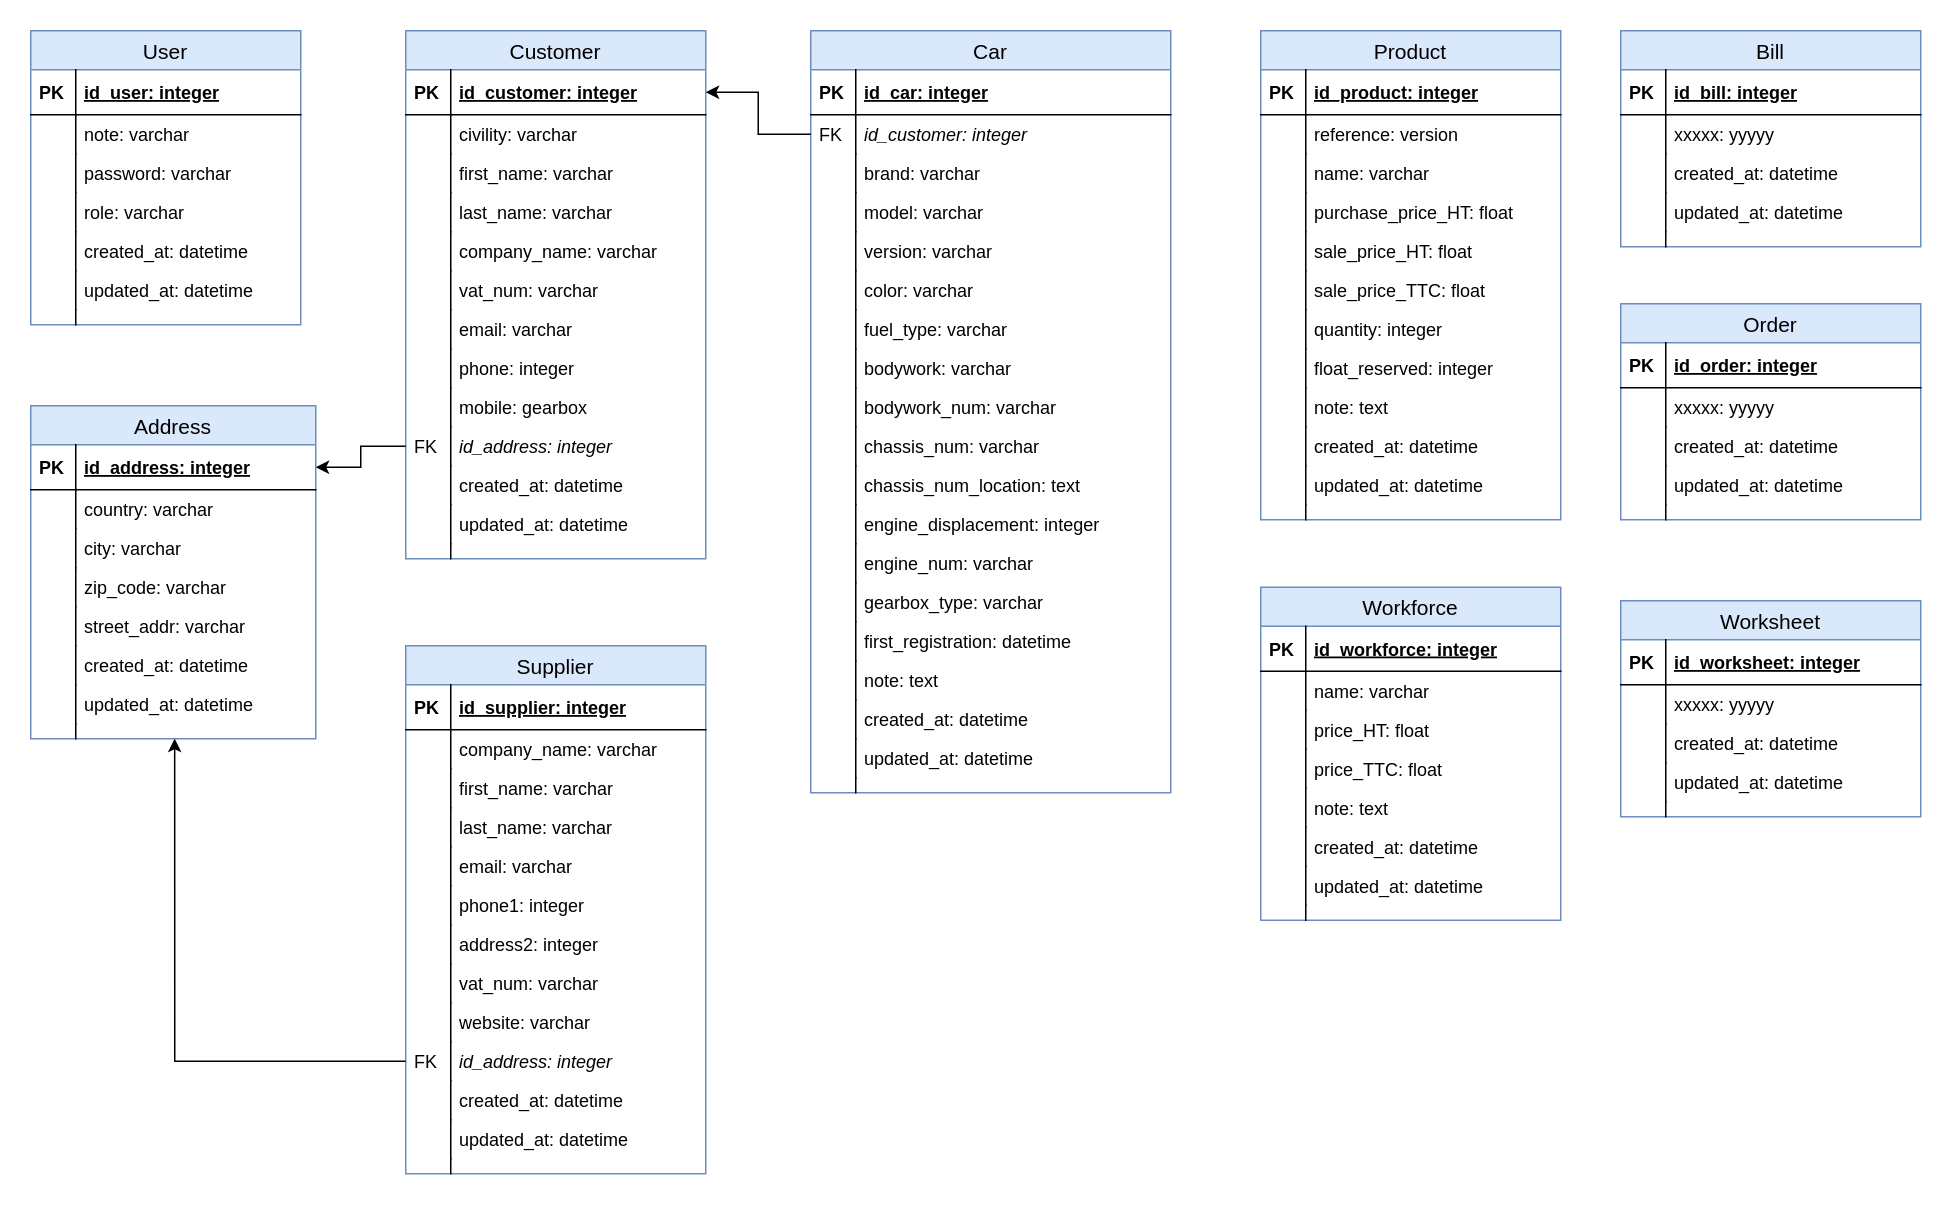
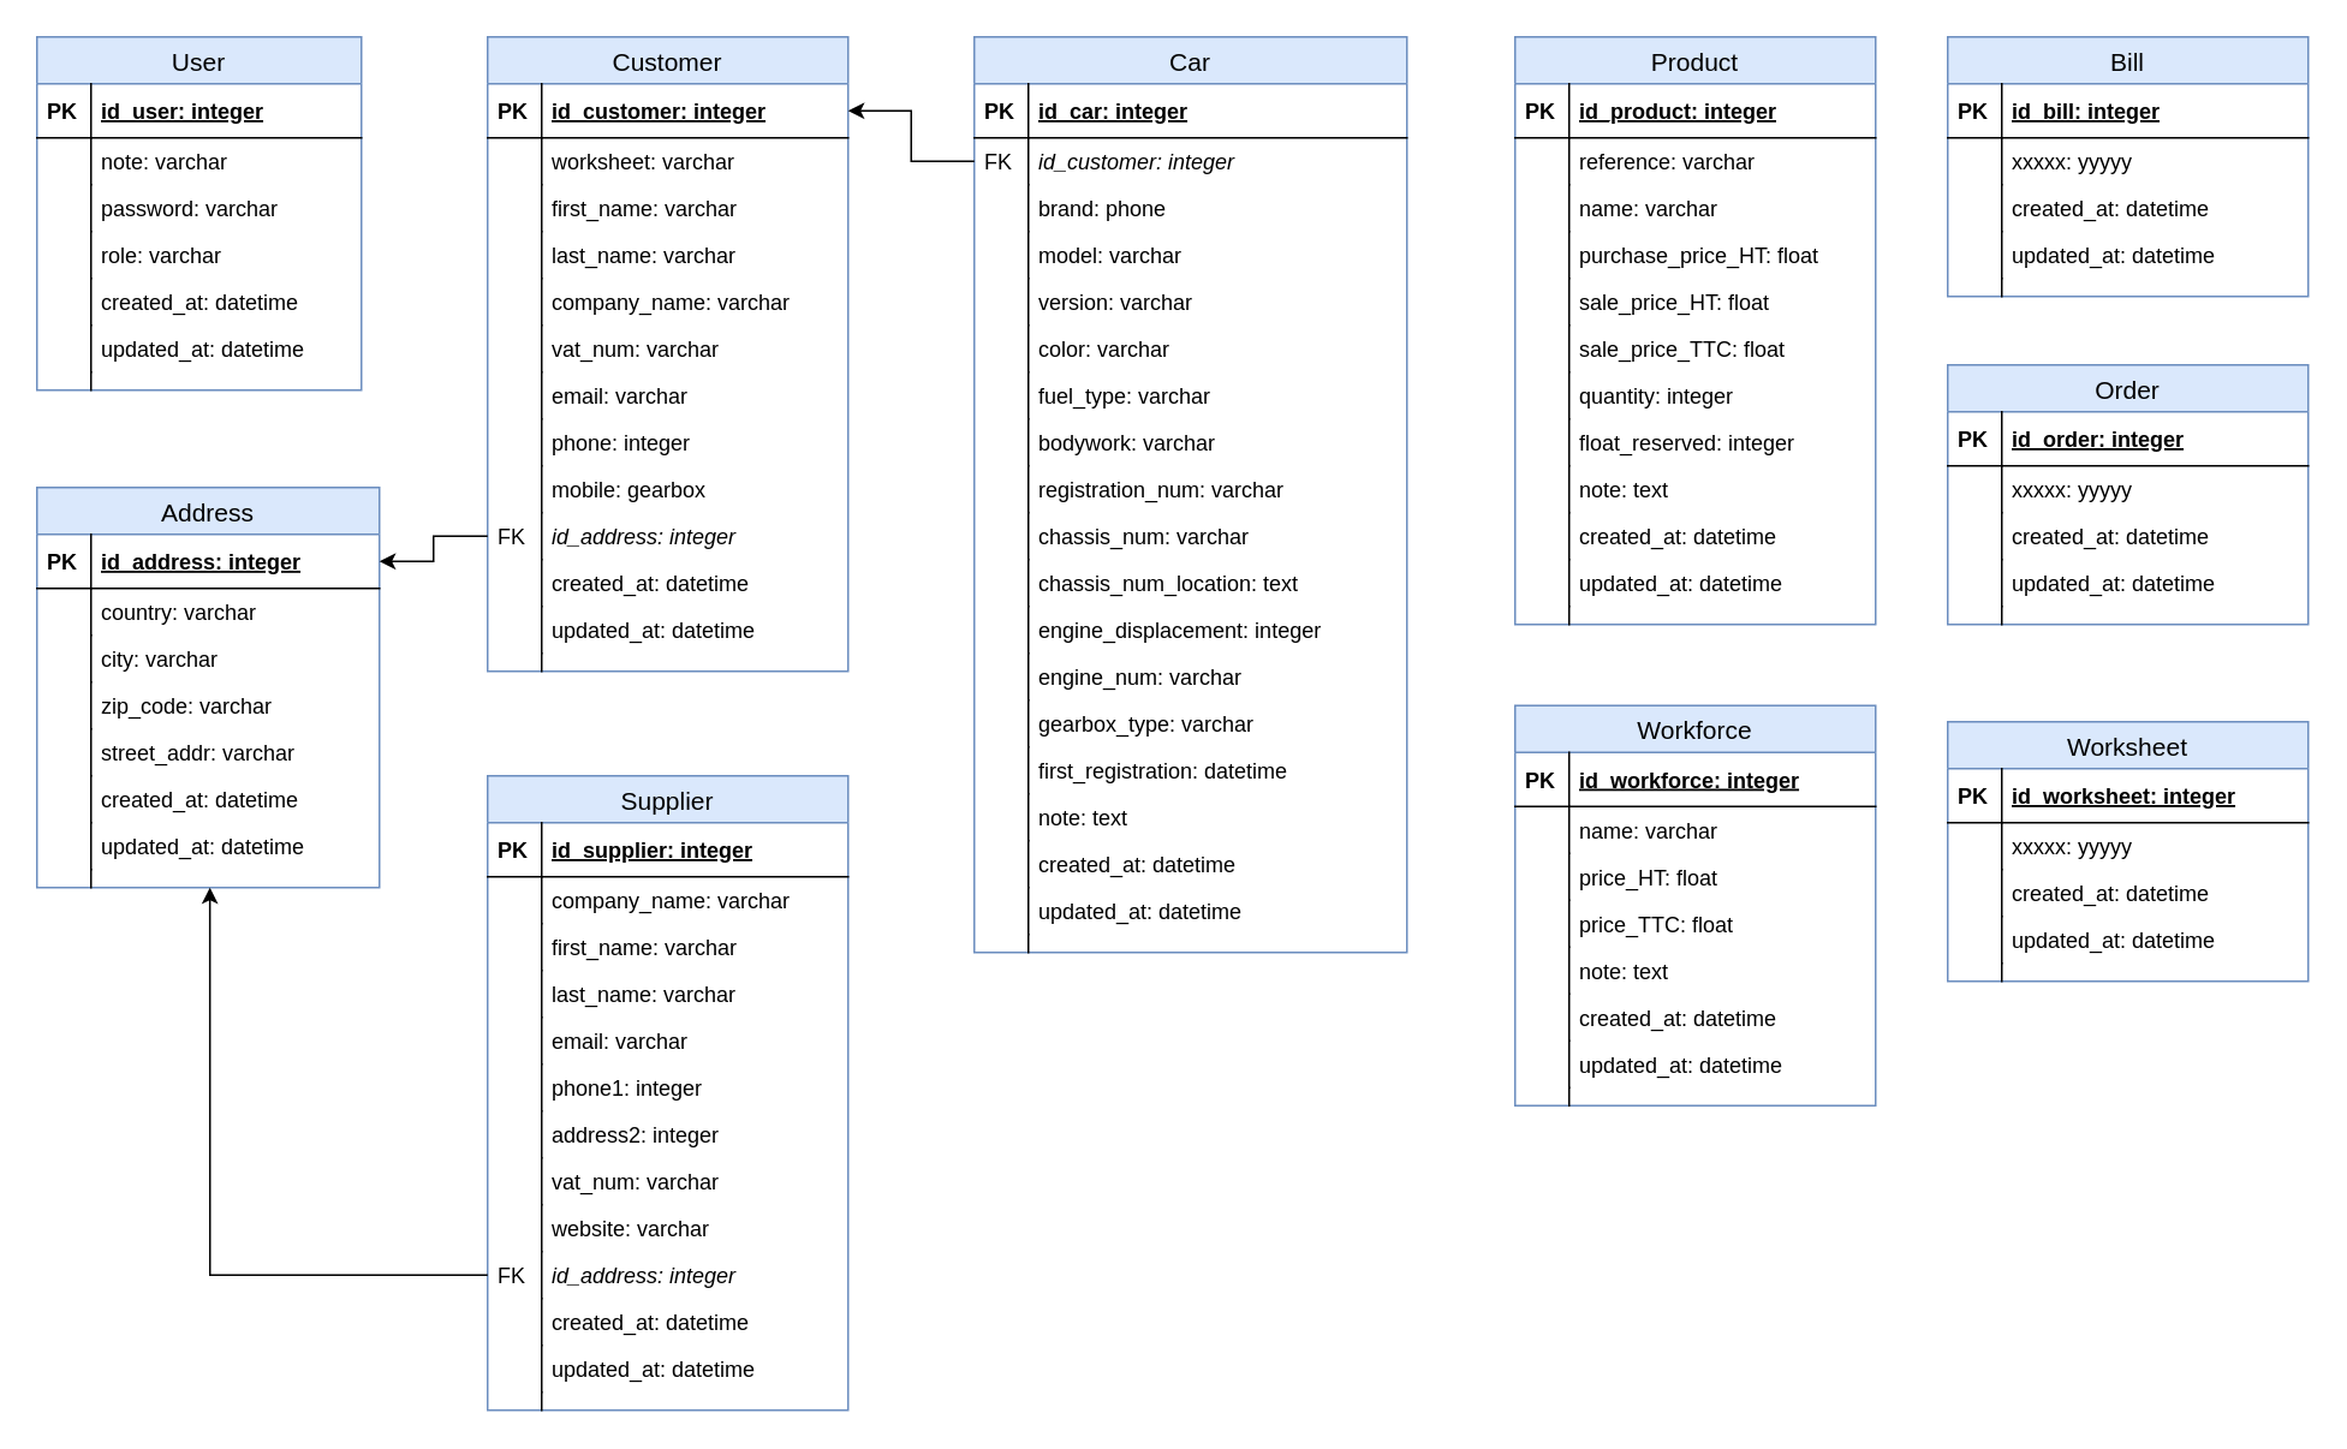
- <mxCell id="59" value="civility: varchar" style="shape=partialRectangle;top=0;left=0;right=0;bottom=0;align=left;verticalAlign=top;fillColor=none;spacingLeft=34;spacingRight=4;overflow=hidden;rotatable=0;points=[[0,0.5],[1,0.5]];portConstraint=eastwest;dropTarget=0;fontSize=12;" vertex="1" parent="56"><mxGeometry y="56" width="200" height="26" as="geometry" /></mxCell>
+ <mxCell id="59" value="worksheet: varchar" style="shape=partialRectangle;top=0;left=0;right=0;bottom=0;align=left;verticalAlign=top;fillColor=none;spacingLeft=34;spacingRight=4;overflow=hidden;rotatable=0;points=[[0,0.5],[1,0.5]];portConstraint=eastwest;dropTarget=0;fontSize=12;" vertex="1" parent="56"><mxGeometry y="56" width="200" height="26" as="geometry" /></mxCell>
- <mxCell id="103" value="reference: version" style="shape=partialRectangle;top=0;left=0;right=0;bottom=0;align=left;verticalAlign=top;fillColor=none;spacingLeft=34;spacingRight=4;overflow=hidden;rotatable=0;points=[[0,0.5],[1,0.5]];portConstraint=eastwest;dropTarget=0;fontSize=12;" vertex="1" parent="100"><mxGeometry y="56" width="200" height="26" as="geometry" /></mxCell>
+ <mxCell id="103" value="reference: varchar" style="shape=partialRectangle;top=0;left=0;right=0;bottom=0;align=left;verticalAlign=top;fillColor=none;spacingLeft=34;spacingRight=4;overflow=hidden;rotatable=0;points=[[0,0.5],[1,0.5]];portConstraint=eastwest;dropTarget=0;fontSize=12;" vertex="1" parent="100"><mxGeometry y="56" width="200" height="26" as="geometry" /></mxCell>
- <mxCell id="22" value="brand: varchar" style="shape=partialRectangle;top=0;left=0;right=0;bottom=0;align=left;verticalAlign=top;fillColor=none;spacingLeft=34;spacingRight=4;overflow=hidden;rotatable=0;points=[[0,0.5],[1,0.5]];portConstraint=eastwest;dropTarget=0;fontSize=12;" vertex="1" parent="17"><mxGeometry y="82" width="240" height="26" as="geometry" /></mxCell>
+ <mxCell id="22" value="brand: phone" style="shape=partialRectangle;top=0;left=0;right=0;bottom=0;align=left;verticalAlign=top;fillColor=none;spacingLeft=34;spacingRight=4;overflow=hidden;rotatable=0;points=[[0,0.5],[1,0.5]];portConstraint=eastwest;dropTarget=0;fontSize=12;" vertex="1" parent="17"><mxGeometry y="82" width="240" height="26" as="geometry" /></mxCell>
- <mxCell id="34" value="bodywork_num: varchar" style="shape=partialRectangle;top=0;left=0;right=0;bottom=0;align=left;verticalAlign=top;fillColor=none;spacingLeft=34;spacingRight=4;overflow=hidden;rotatable=0;points=[[0,0.5],[1,0.5]];portConstraint=eastwest;dropTarget=0;fontSize=12;" vertex="1" parent="17"><mxGeometry y="238" width="240" height="26" as="geometry" /></mxCell>
+ <mxCell id="34" value="registration_num: varchar" style="shape=partialRectangle;top=0;left=0;right=0;bottom=0;align=left;verticalAlign=top;fillColor=none;spacingLeft=34;spacingRight=4;overflow=hidden;rotatable=0;points=[[0,0.5],[1,0.5]];portConstraint=eastwest;dropTarget=0;fontSize=12;" vertex="1" parent="17"><mxGeometry y="238" width="240" height="26" as="geometry" /></mxCell>
